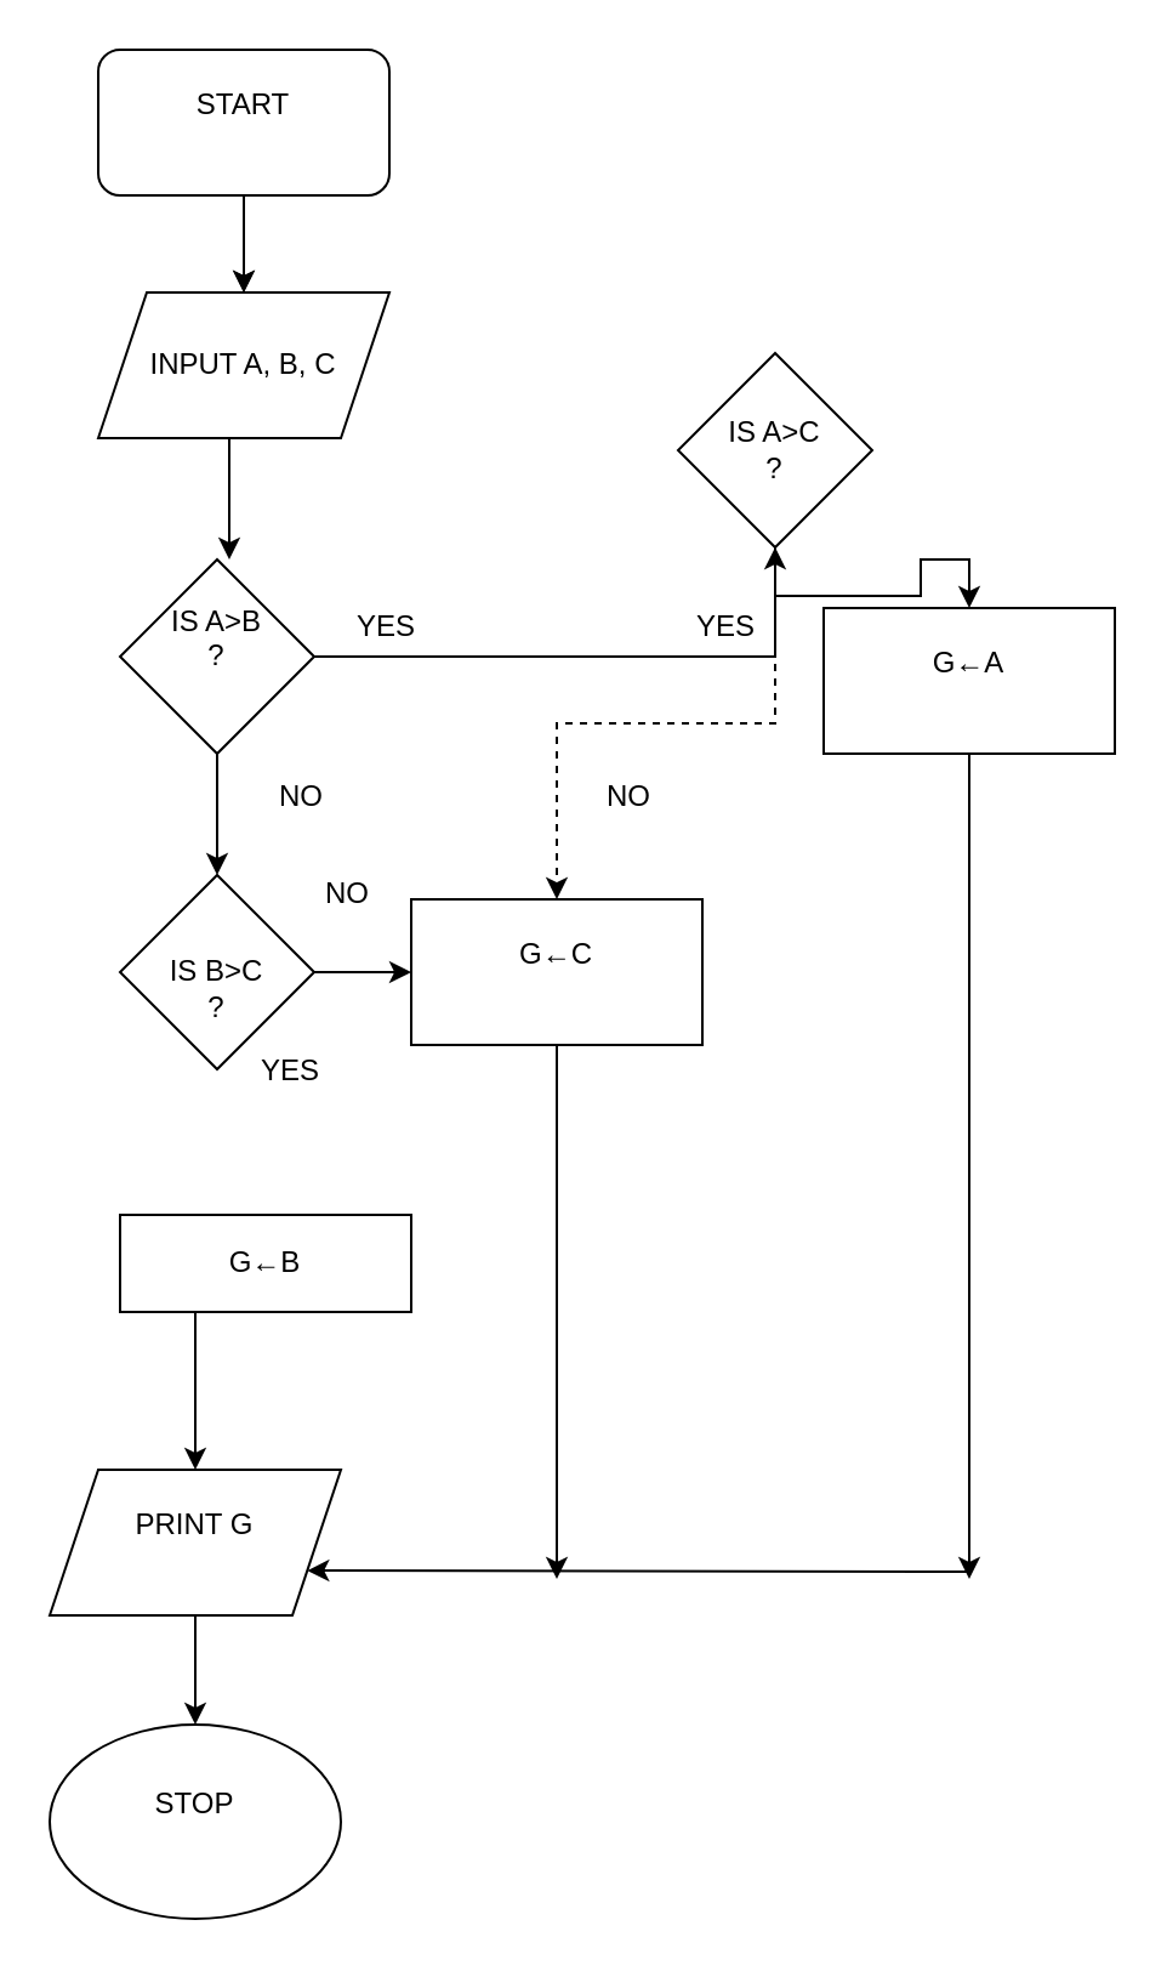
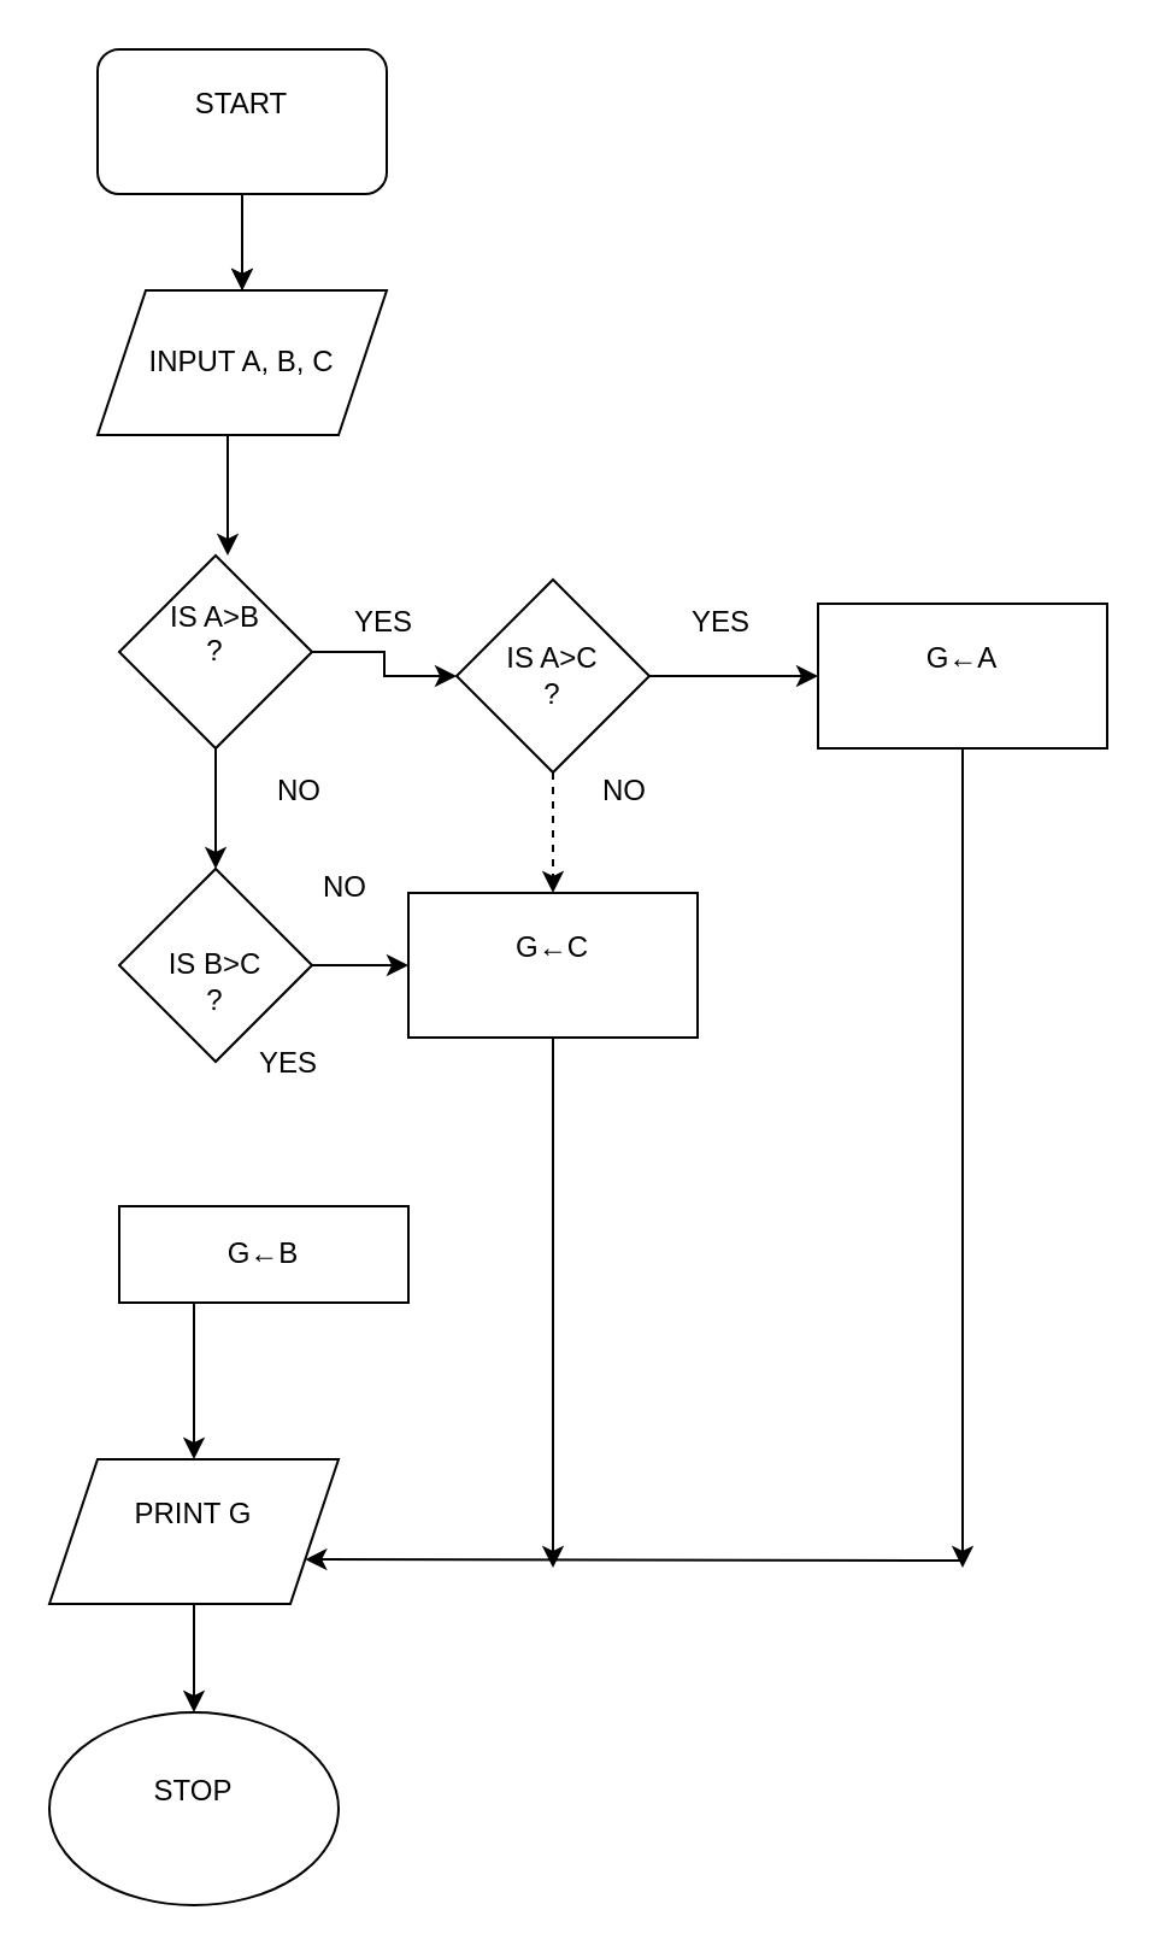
- <mxCell id="12" value="IS A&amp;gt;C&lt;br&gt;?" style="rhombus;whiteSpace=wrap;html=1;" vertex="1" parent="1"><mxGeometry x="279" y="145" width="80" height="80" as="geometry" /></mxCell>
+ <mxCell id="12" value="IS A&amp;gt;C&lt;br&gt;?" style="rhombus;whiteSpace=wrap;html=1;" vertex="1" parent="1"><mxGeometry x="189" y="240" width="80" height="80" as="geometry" /></mxCell>
